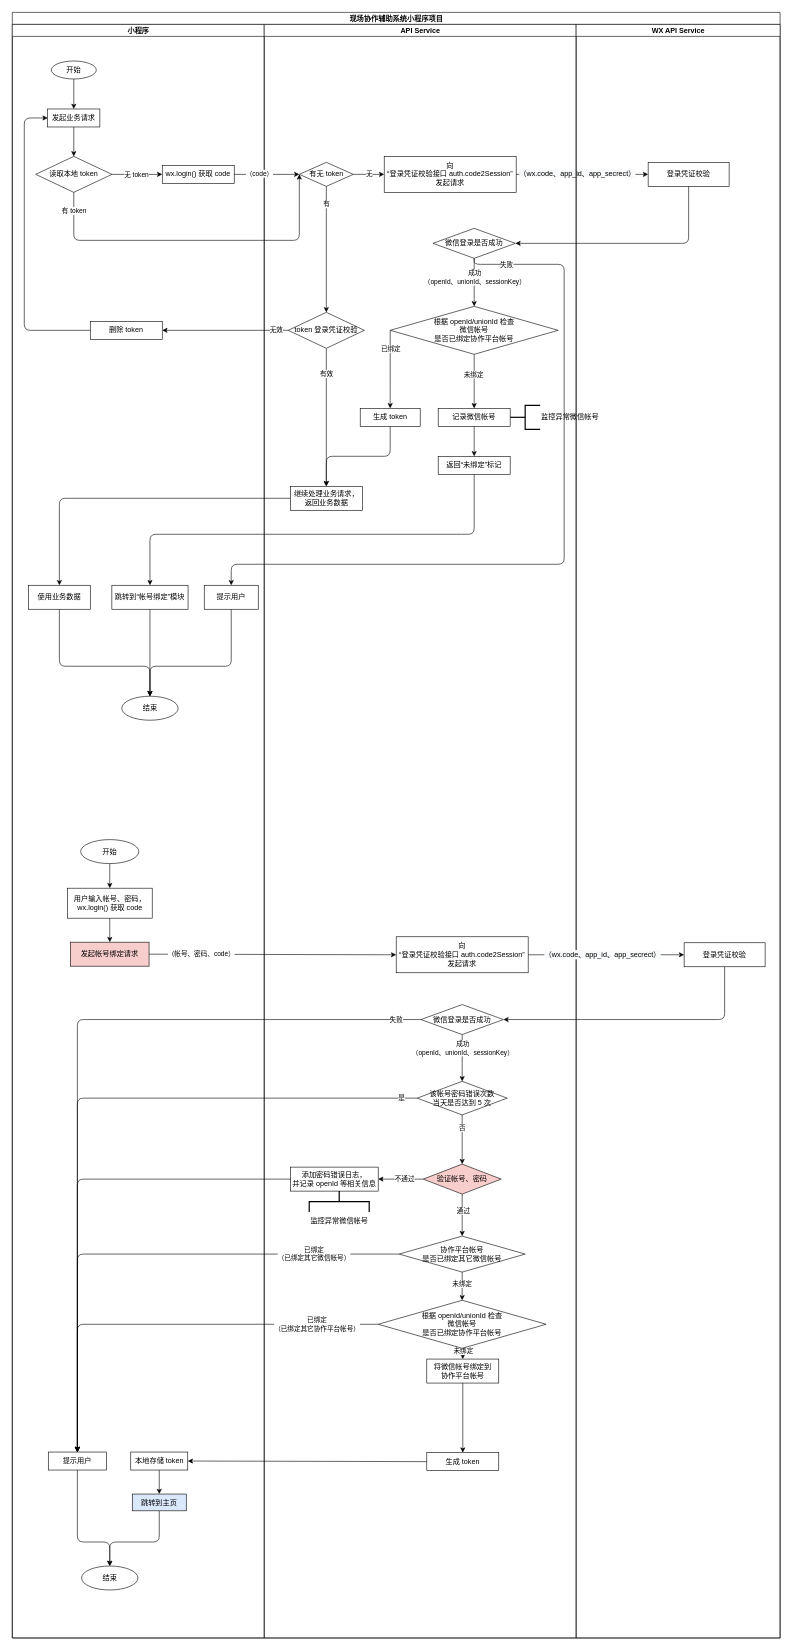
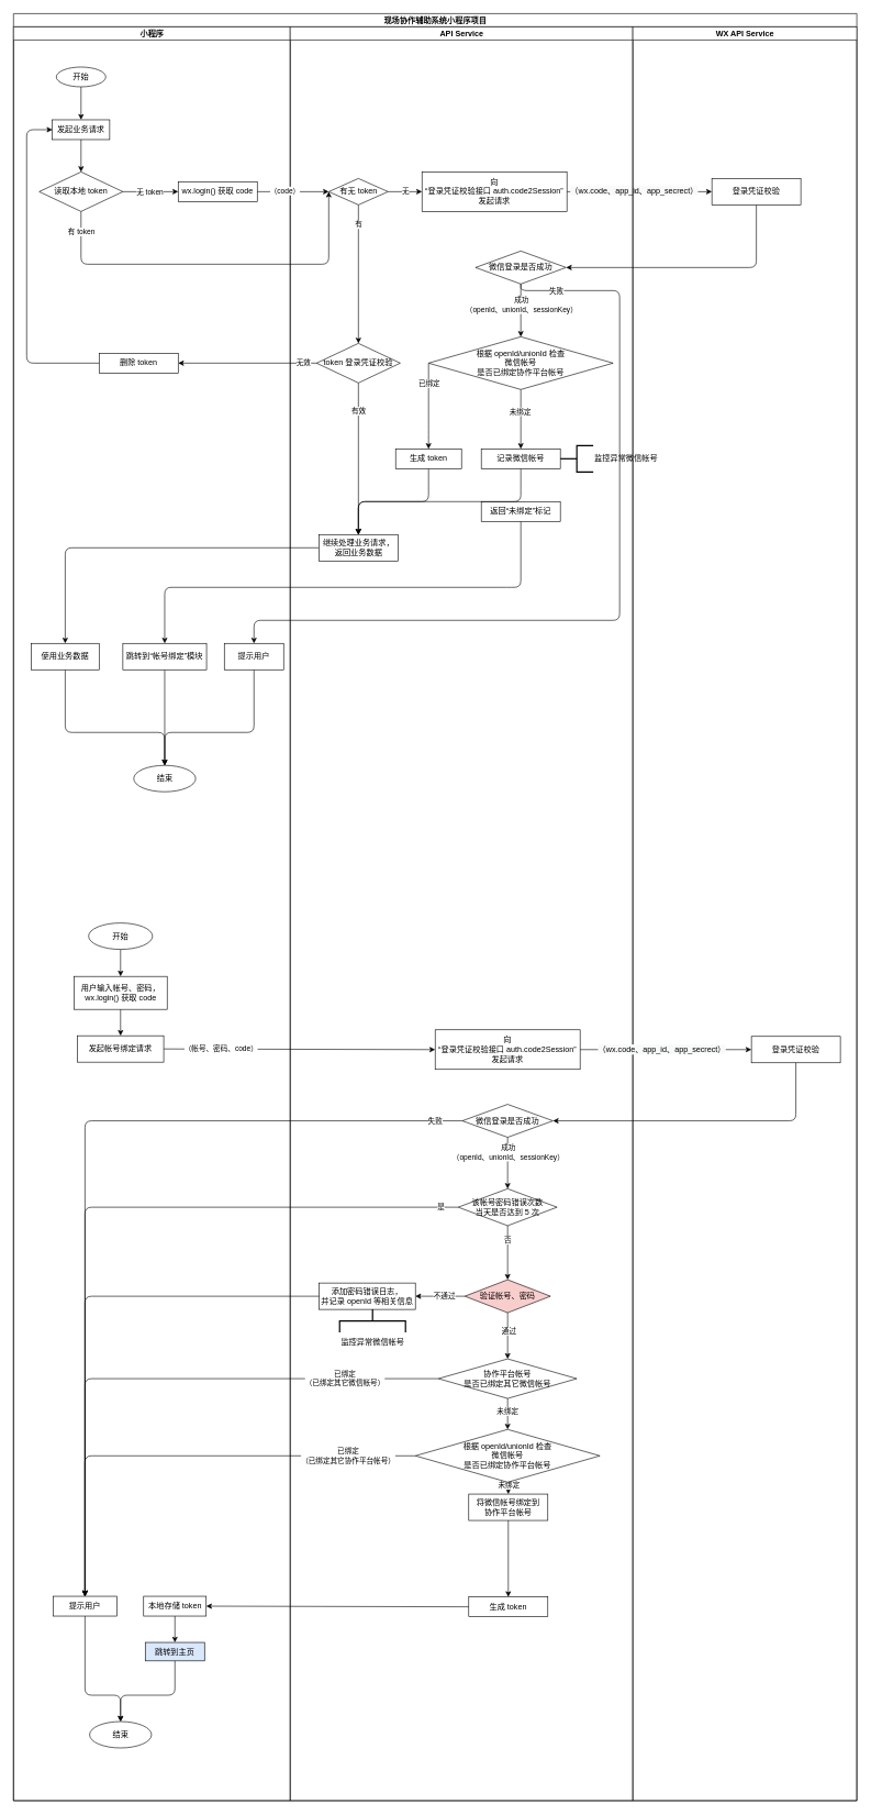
- <mxCell id="78" style="edgeStyle=orthogonalEdgeStyle;jumpStyle=arc;orthogonalLoop=1;jettySize=auto;html=1;exitX=0.5;exitY=1;exitDx=0;exitDy=0;" parent="42" source="79" target="52" edge="1"><mxGeometry relative="1" as="geometry" /></mxCell>
+ <mxCell id="78" style="edgeStyle=orthogonalEdgeStyle;jumpStyle=arc;orthogonalLoop=1;jettySize=auto;html=1;exitX=0.5;exitY=1;exitDx=0;exitDy=0;" parent="42" source="79" target="55" edge="1"><mxGeometry relative="1" as="geometry" /></mxCell>
- <mxCell id="25" value="发起帐号绑定请求" style="whiteSpace=wrap;html=1;fillColor=#f8cecc;" parent="12" vertex="1"><mxGeometry x="97" y="1530" width="131" height="40" as="geometry" /></mxCell>
+ <mxCell id="25" value="发起帐号绑定请求" style="whiteSpace=wrap;html=1;" parent="12" vertex="1"><mxGeometry x="97" y="1530" width="131" height="40" as="geometry" /></mxCell>
